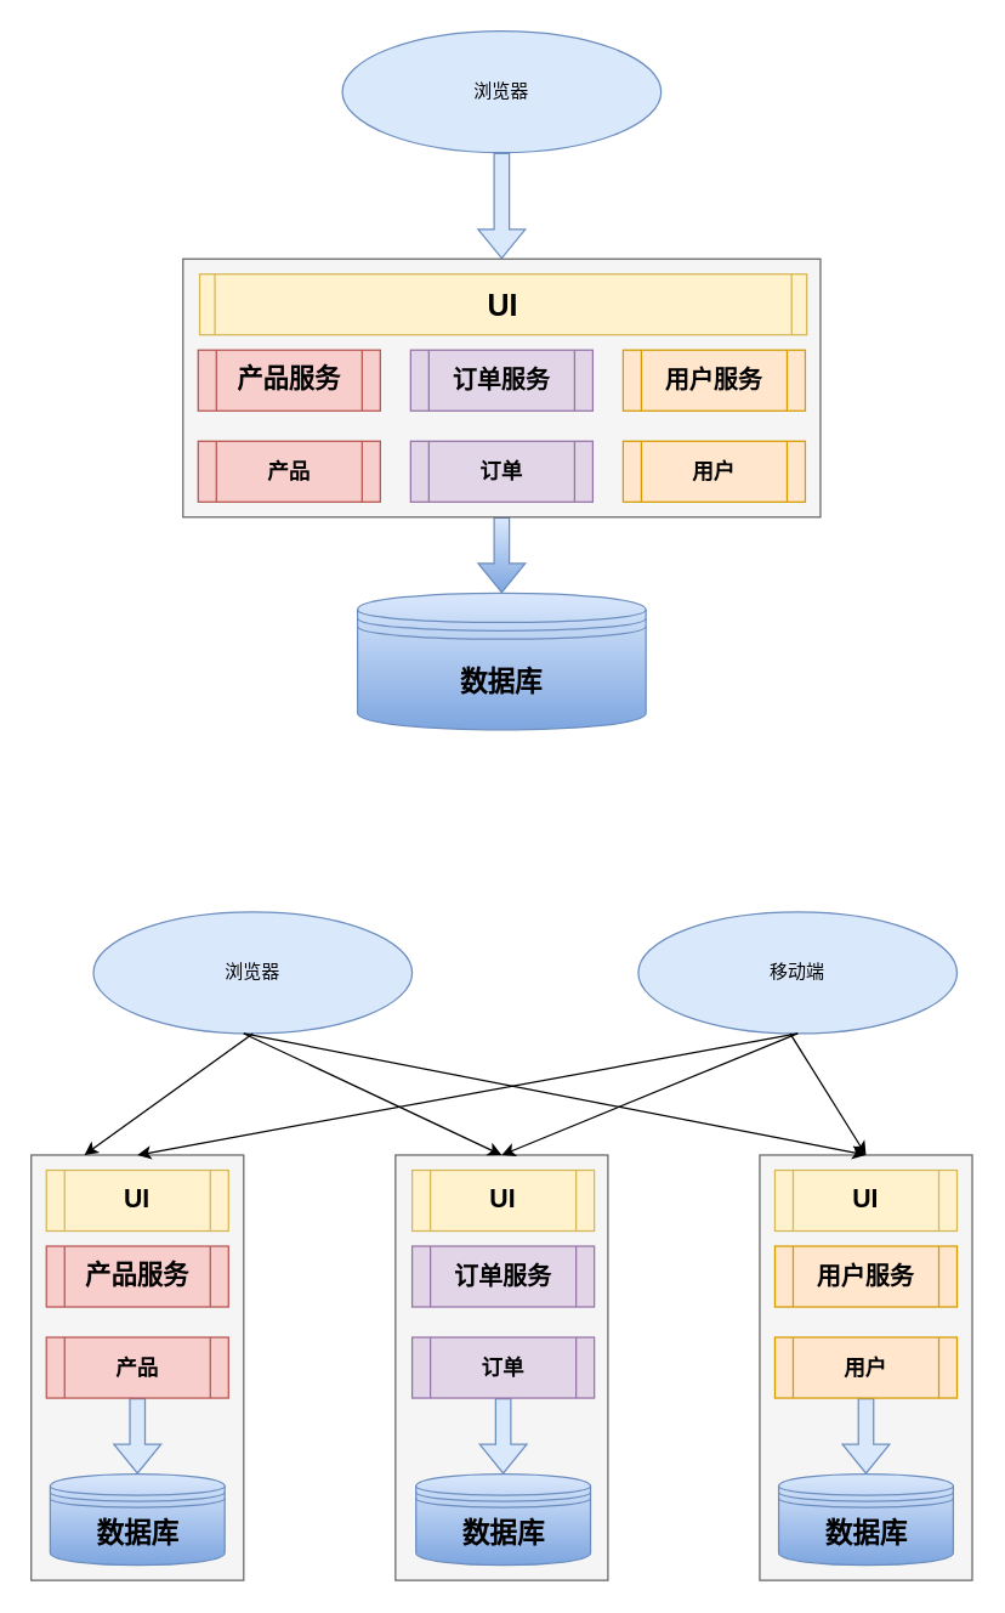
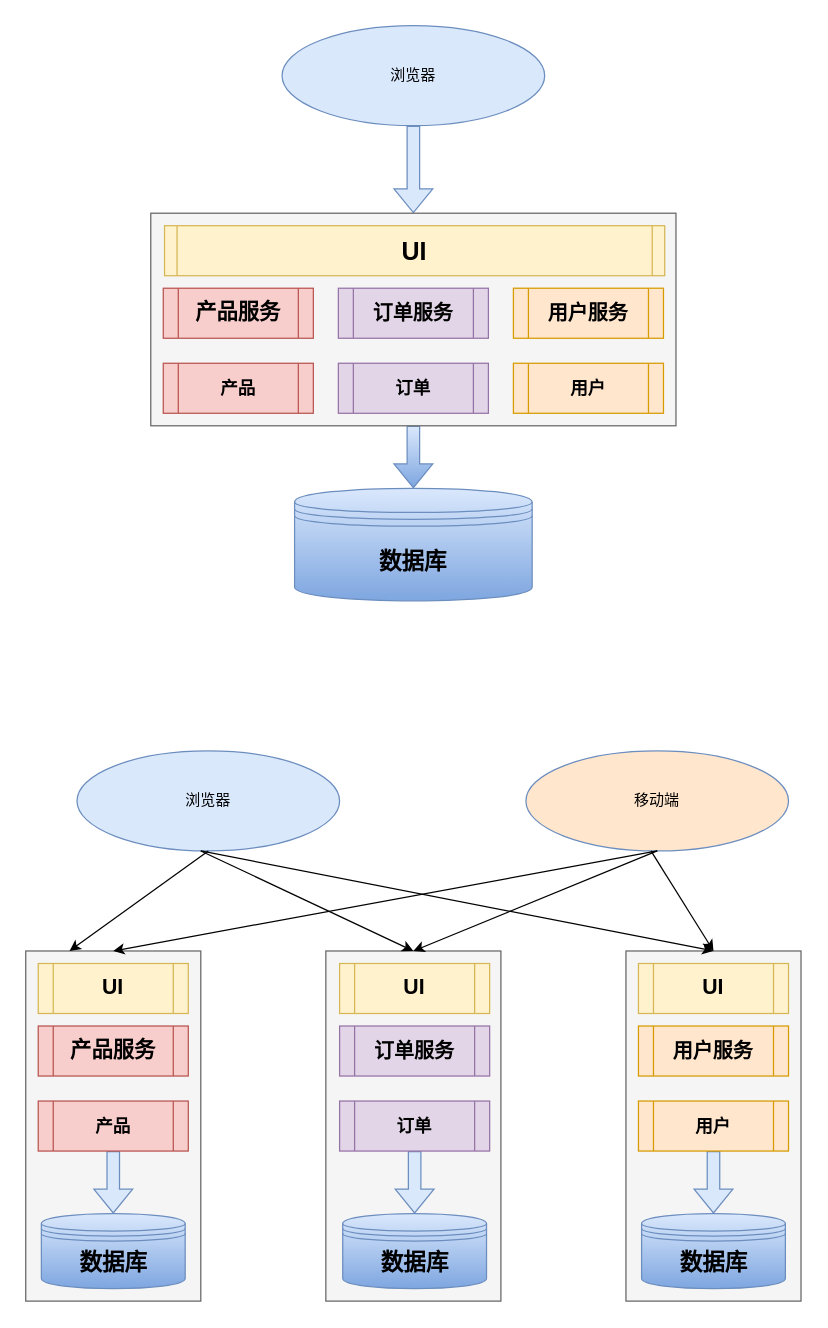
- <mxCell id="20" value="移动端" style="ellipse;whiteSpace=wrap;html=1;fillColor=#dae8fc;strokeColor=#6c8ebf;" vertex="1" parent="1"><mxGeometry x="420" y="600" width="210" height="80" as="geometry" /></mxCell>
+ <mxCell id="20" value="移动端" style="ellipse;whiteSpace=wrap;html=1;fillColor=#ffe6cc;strokeColor=#6c8ebf;" vertex="1" parent="1"><mxGeometry x="420" y="600" width="210" height="80" as="geometry" /></mxCell>
